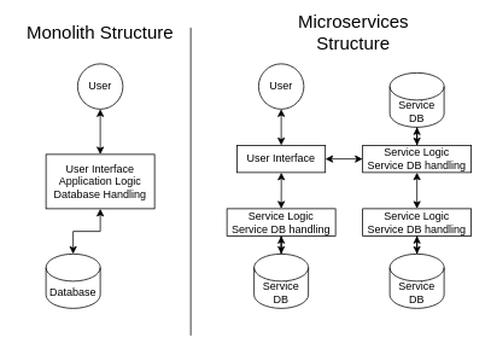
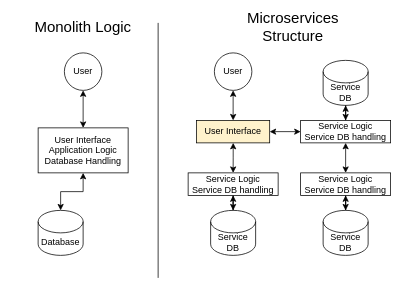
- <mxCell id="7" value="&lt;font style=&quot;font-size: 20px;&quot;&gt;Monolith Structure&lt;/font&gt;" style="text;html=1;strokeColor=none;fillColor=none;align=center;verticalAlign=middle;whiteSpace=wrap;rounded=0;" vertex="1" parent="1"><mxGeometry x="20" y="20" width="180" height="30" as="geometry" /></mxCell>
+ <mxCell id="7" value="&lt;font style=&quot;font-size: 20px;&quot;&gt;Monolith Logic&lt;/font&gt;" style="text;html=1;strokeColor=none;fillColor=none;align=center;verticalAlign=middle;whiteSpace=wrap;rounded=0;" vertex="1" parent="1"><mxGeometry x="20" y="20" width="180" height="30" as="geometry" /></mxCell>
- <mxCell id="15" value="User Interface" style="rounded=0;whiteSpace=wrap;html=1;" vertex="1" parent="1"><mxGeometry x="261.25" y="160" width="97.5" height="30" as="geometry" /></mxCell>
+ <mxCell id="15" value="User Interface" style="rounded=0;whiteSpace=wrap;html=1;fillColor=#fff2cc;" vertex="1" parent="1"><mxGeometry x="261.25" y="160" width="97.5" height="30" as="geometry" /></mxCell>
